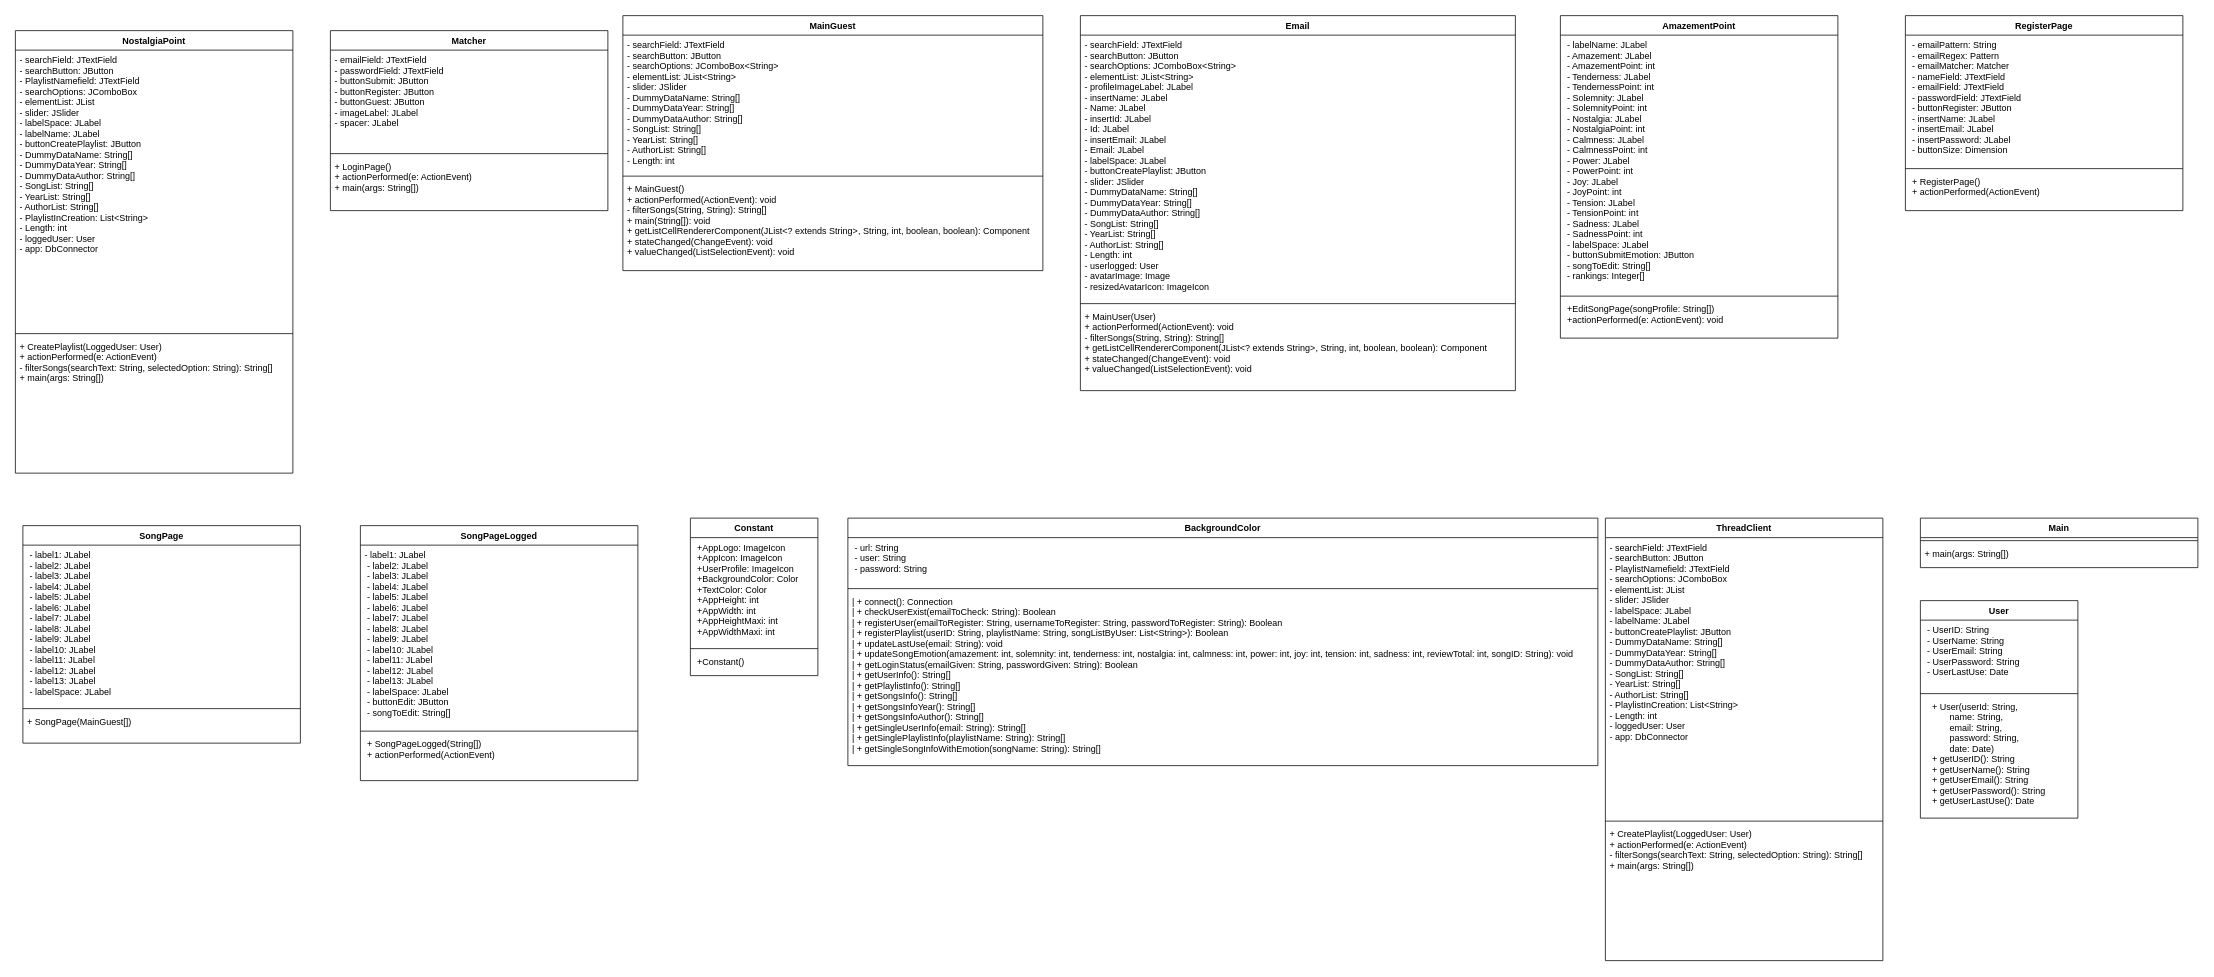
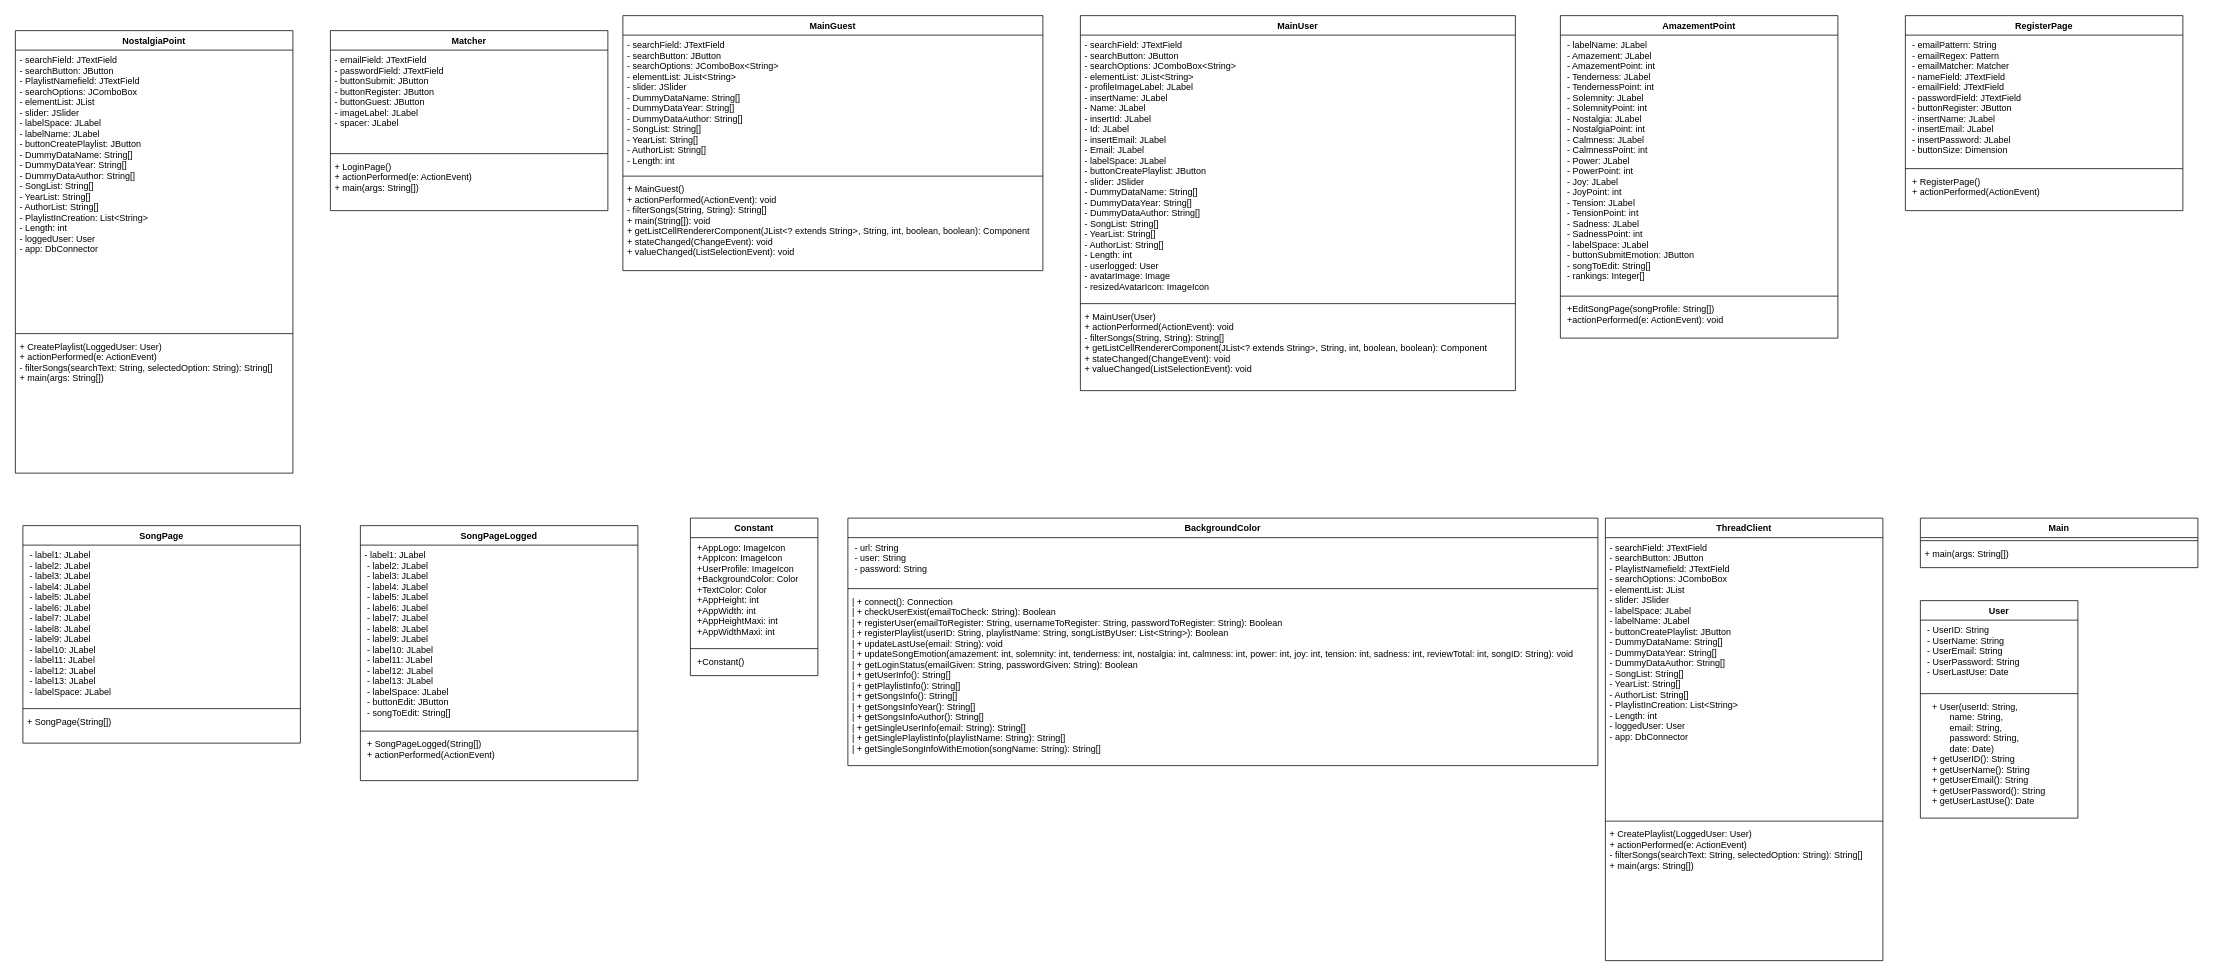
- <mxCell id="14" value="Email" style="swimlane;fontStyle=1;align=center;verticalAlign=top;childLayout=stackLayout;horizontal=1;startSize=26;horizontalStack=0;resizeParent=1;resizeParentMax=0;resizeLast=0;collapsible=1;marginBottom=0;" vertex="1" parent="1"><mxGeometry x="1440" y="20" width="580" height="500" as="geometry" /></mxCell>
+ <mxCell id="14" value="MainUser" style="swimlane;fontStyle=1;align=center;verticalAlign=top;childLayout=stackLayout;horizontal=1;startSize=26;horizontalStack=0;resizeParent=1;resizeParentMax=0;resizeLast=0;collapsible=1;marginBottom=0;" vertex="1" parent="1"><mxGeometry x="1440" y="20" width="580" height="500" as="geometry" /></mxCell>
- <mxCell id="29" value="+ SongPage(MainGuest[])" style="text;strokeColor=none;fillColor=none;align=left;verticalAlign=top;spacingLeft=4;spacingRight=4;overflow=hidden;rotatable=0;points=[[0,0.5],[1,0.5]];portConstraint=eastwest;" vertex="1" parent="26"><mxGeometry y="248" width="370" height="42" as="geometry" /></mxCell>
+ <mxCell id="29" value="+ SongPage(String[])" style="text;strokeColor=none;fillColor=none;align=left;verticalAlign=top;spacingLeft=4;spacingRight=4;overflow=hidden;rotatable=0;points=[[0,0.5],[1,0.5]];portConstraint=eastwest;" vertex="1" parent="26"><mxGeometry y="248" width="370" height="42" as="geometry" /></mxCell>
